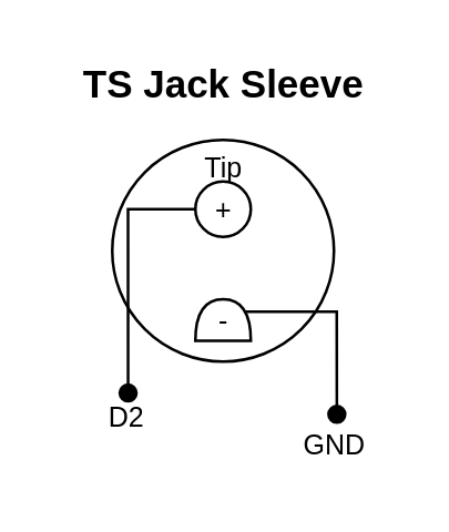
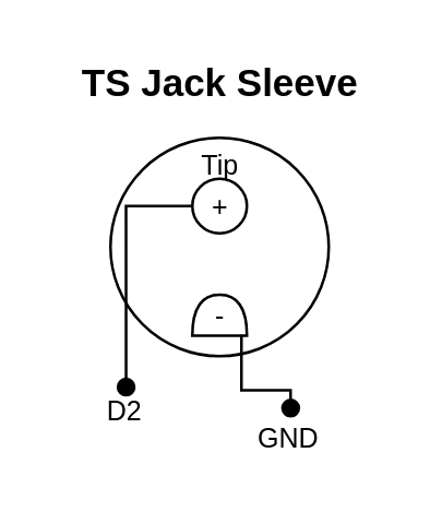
- <mxCell id="9" value="GND" style="text;html=1;align=center;verticalAlign=middle;resizable=0;points=[];autosize=1;fontSize=10;" parent="1" vertex="1"><mxGeometry x="100" y="150" width="40" height="20" as="geometry" /></mxCell>
+ <mxCell id="9" value="GND" style="text;html=1;align=center;verticalAlign=middle;resizable=0;points=[];autosize=1;fontSize=10;" parent="1" vertex="1"><mxGeometry x="85" y="150" width="40" height="20" as="geometry" /></mxCell>
